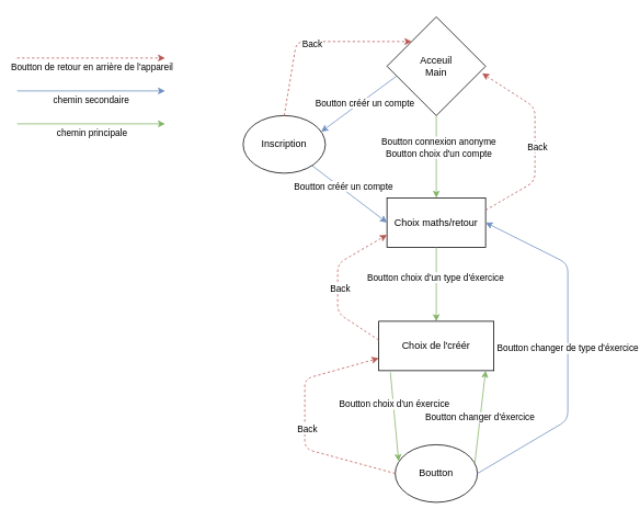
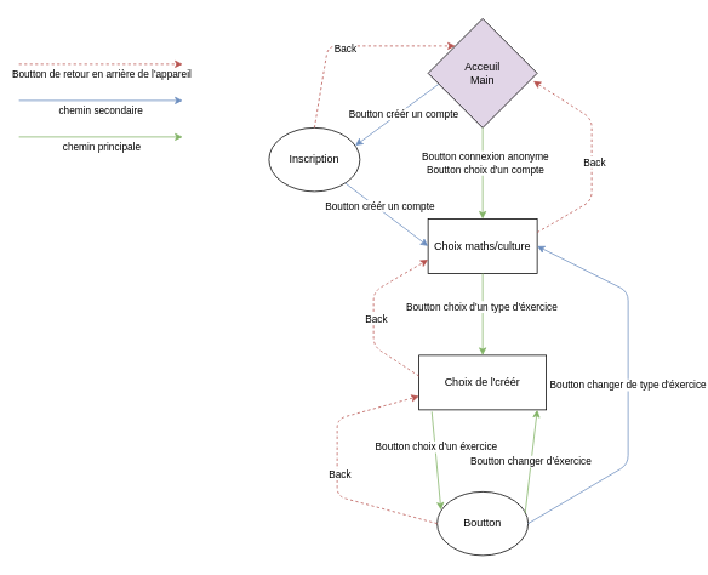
- <mxCell id="3" value="&lt;div&gt;Acceuil&lt;/div&gt;&lt;div&gt;Main&lt;/div&gt;" style="rhombus;whiteSpace=wrap;html=1;" parent="1" vertex="1"><mxGeometry x="470" y="20" width="120" height="120" as="geometry" /></mxCell>
+ <mxCell id="3" value="&lt;div&gt;Acceuil&lt;/div&gt;&lt;div&gt;Main&lt;/div&gt;" style="rhombus;whiteSpace=wrap;html=1;fillColor=#e1d5e7;" parent="1" vertex="1"><mxGeometry x="470" y="20" width="120" height="120" as="geometry" /></mxCell>
- <mxCell id="2" value="Choix maths/retour" style="rounded=0;whiteSpace=wrap;html=1;" parent="1" vertex="1"><mxGeometry x="470" y="240" width="120" height="60" as="geometry" /></mxCell>
+ <mxCell id="2" value="Choix maths/culture" style="rounded=0;whiteSpace=wrap;html=1;" parent="1" vertex="1"><mxGeometry x="470" y="240" width="120" height="60" as="geometry" /></mxCell>
